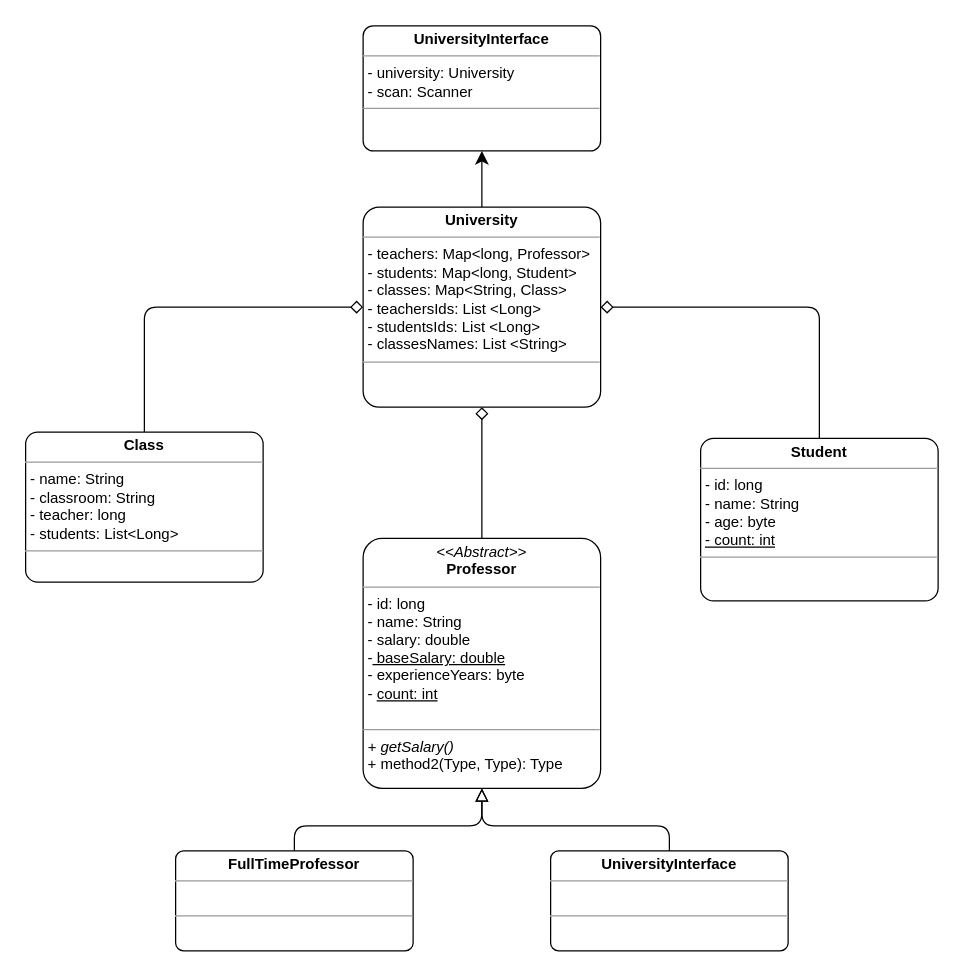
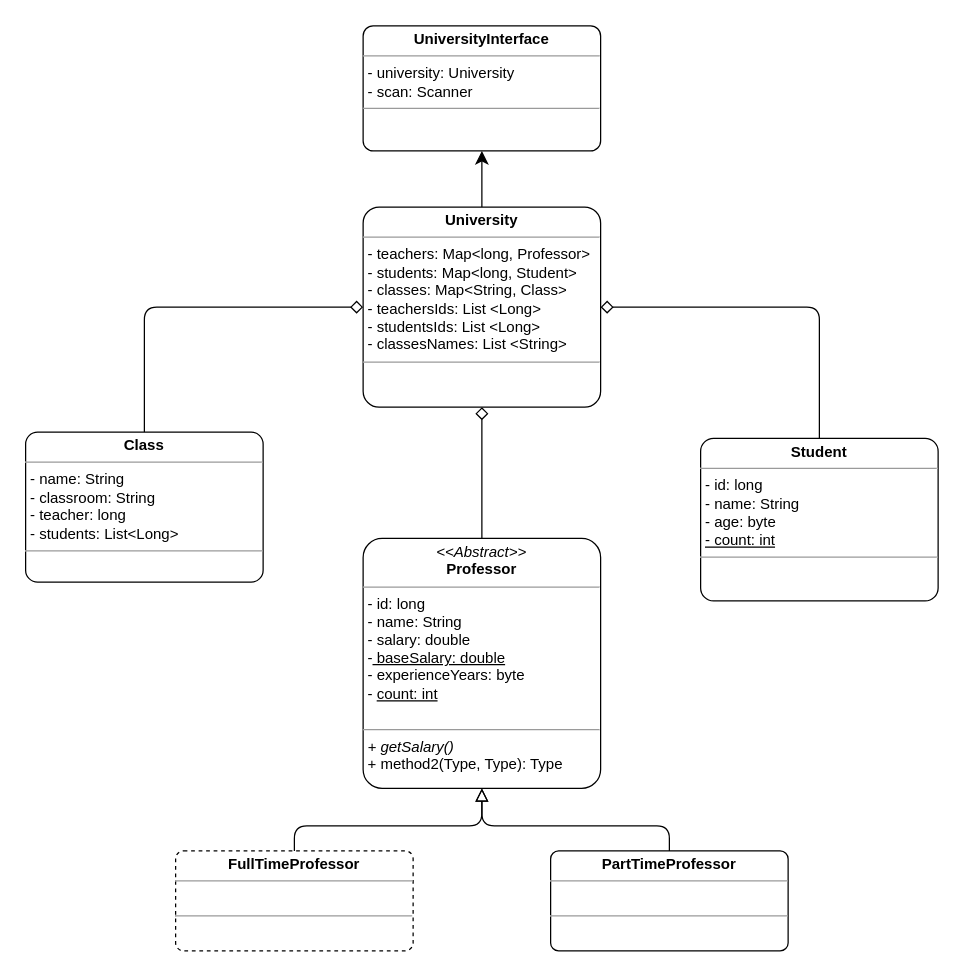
- <mxCell id="7" value="&lt;p style=&quot;margin:0px;margin-top:4px;text-align:center;&quot;&gt;&lt;b&gt;UniversityInterface&lt;/b&gt;&lt;/p&gt;&lt;hr size=&quot;1&quot;&gt;&lt;p style=&quot;margin:0px;margin-left:4px;&quot;&gt;&lt;br&gt;&lt;/p&gt;&lt;hr size=&quot;1&quot;&gt;&lt;p style=&quot;margin:0px;margin-left:4px;&quot;&gt;&lt;br&gt;&lt;/p&gt;" style="verticalAlign=top;align=left;overflow=fill;fontSize=12;fontFamily=Helvetica;html=1;rounded=1;shadow=0;comic=0;labelBackgroundColor=none;strokeWidth=1;arcSize=8;" parent="1" vertex="1"><mxGeometry x="440" y="680" width="190" height="80" as="geometry" /></mxCell>
+ <mxCell id="7" value="&lt;p style=&quot;margin:0px;margin-top:4px;text-align:center;&quot;&gt;&lt;b&gt;PartTimeProfessor&lt;/b&gt;&lt;/p&gt;&lt;hr size=&quot;1&quot;&gt;&lt;p style=&quot;margin:0px;margin-left:4px;&quot;&gt;&lt;br&gt;&lt;/p&gt;&lt;hr size=&quot;1&quot;&gt;&lt;p style=&quot;margin:0px;margin-left:4px;&quot;&gt;&lt;br&gt;&lt;/p&gt;" style="verticalAlign=top;align=left;overflow=fill;fontSize=12;fontFamily=Helvetica;html=1;rounded=1;shadow=0;comic=0;labelBackgroundColor=none;strokeWidth=1;arcSize=8;" parent="1" vertex="1"><mxGeometry x="440" y="680" width="190" height="80" as="geometry" /></mxCell>
- <mxCell id="5" value="&lt;p style=&quot;margin:0px;margin-top:4px;text-align:center;&quot;&gt;&lt;b&gt;FullTimeProfessor&lt;/b&gt;&lt;/p&gt;&lt;hr size=&quot;1&quot;&gt;&lt;p style=&quot;margin:0px;margin-left:4px;&quot;&gt;&lt;br&gt;&lt;/p&gt;&lt;hr size=&quot;1&quot;&gt;&lt;p style=&quot;margin:0px;margin-left:4px;&quot;&gt;&lt;br&gt;&lt;/p&gt;" style="verticalAlign=top;align=left;overflow=fill;fontSize=12;fontFamily=Helvetica;html=1;rounded=1;shadow=0;comic=0;labelBackgroundColor=none;strokeWidth=1;arcSize=8;" parent="1" vertex="1"><mxGeometry x="140" y="680" width="190" height="80" as="geometry" /></mxCell>
+ <mxCell id="5" value="&lt;p style=&quot;margin:0px;margin-top:4px;text-align:center;&quot;&gt;&lt;b&gt;FullTimeProfessor&lt;/b&gt;&lt;/p&gt;&lt;hr size=&quot;1&quot;&gt;&lt;p style=&quot;margin:0px;margin-left:4px;&quot;&gt;&lt;br&gt;&lt;/p&gt;&lt;hr size=&quot;1&quot;&gt;&lt;p style=&quot;margin:0px;margin-left:4px;&quot;&gt;&lt;br&gt;&lt;/p&gt;" style="verticalAlign=top;align=left;overflow=fill;fontSize=12;fontFamily=Helvetica;html=1;rounded=1;shadow=0;comic=0;labelBackgroundColor=none;strokeWidth=1;arcSize=8;dashed=1;" parent="1" vertex="1"><mxGeometry x="140" y="680" width="190" height="80" as="geometry" /></mxCell>
